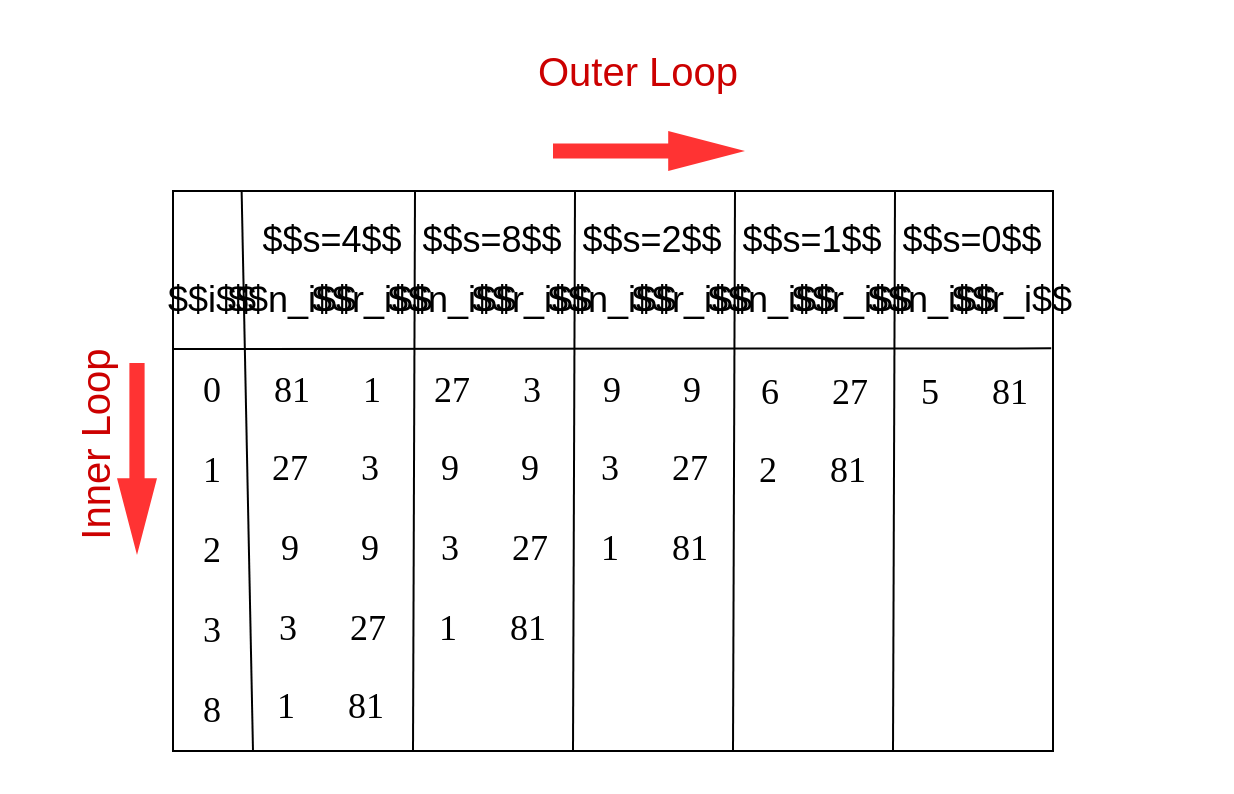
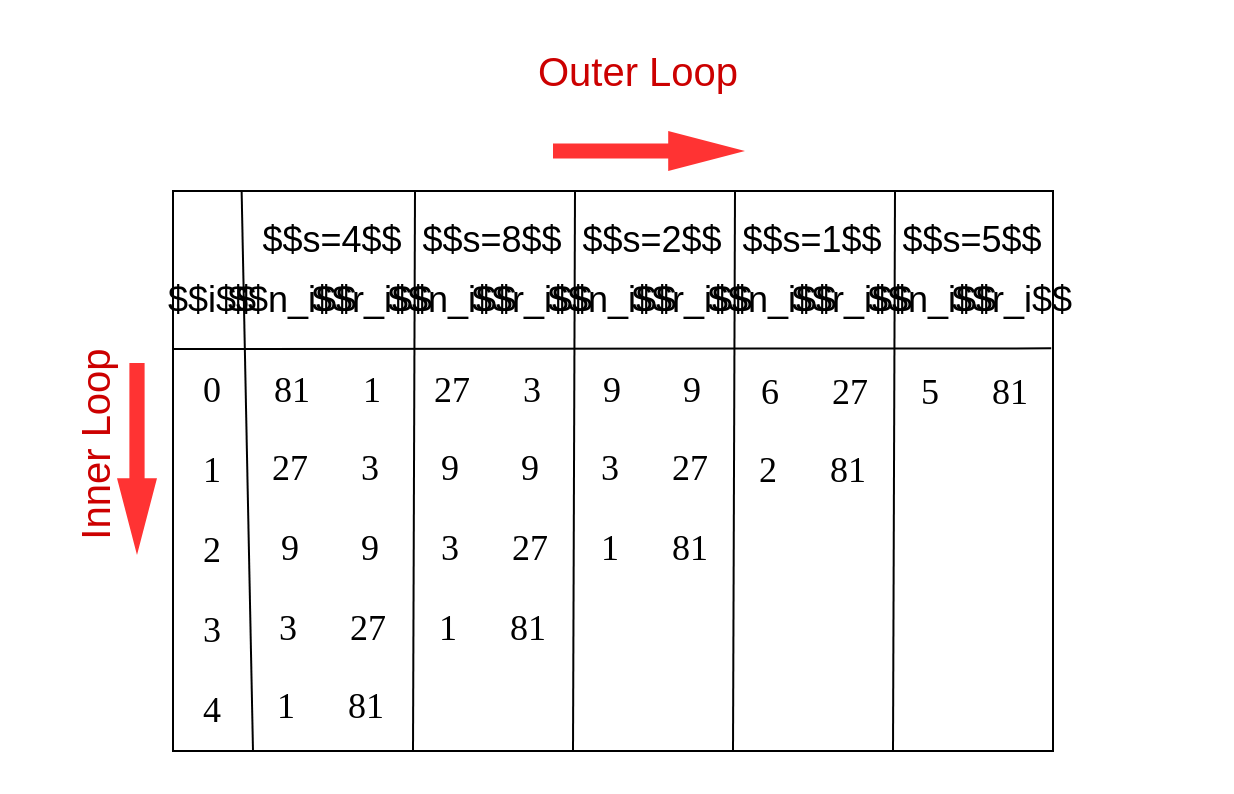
- <mxCell id="19" value="&lt;font style=&quot;font-size: 18px;&quot;&gt;$$s=0$$&lt;/font&gt;" style="text;html=1;align=center;verticalAlign=middle;whiteSpace=wrap;rounded=0;fontSize=18;" parent="18" vertex="1"><mxGeometry width="60" height="30" as="geometry" /></mxCell>
+ <mxCell id="19" value="&lt;font style=&quot;font-size: 18px;&quot;&gt;$$s=5$$&lt;/font&gt;" style="text;html=1;align=center;verticalAlign=middle;whiteSpace=wrap;rounded=0;fontSize=18;" parent="18" vertex="1"><mxGeometry width="60" height="30" as="geometry" /></mxCell>
- <mxCell id="33" value="&lt;font style=&quot;font-size: 18px;&quot;&gt;8&lt;/font&gt;" style="text;html=1;align=center;verticalAlign=middle;whiteSpace=wrap;rounded=0;fontSize=18;fontFamily=Times New Roman;fontStyle=0" parent="1" vertex="1"><mxGeometry x="96" y="340" width="20" height="30" as="geometry" /></mxCell>
+ <mxCell id="33" value="&lt;font style=&quot;font-size: 18px;&quot;&gt;4&lt;/font&gt;" style="text;html=1;align=center;verticalAlign=middle;whiteSpace=wrap;rounded=0;fontSize=18;fontFamily=Times New Roman;fontStyle=0" parent="1" vertex="1"><mxGeometry x="96" y="340" width="20" height="30" as="geometry" /></mxCell>
